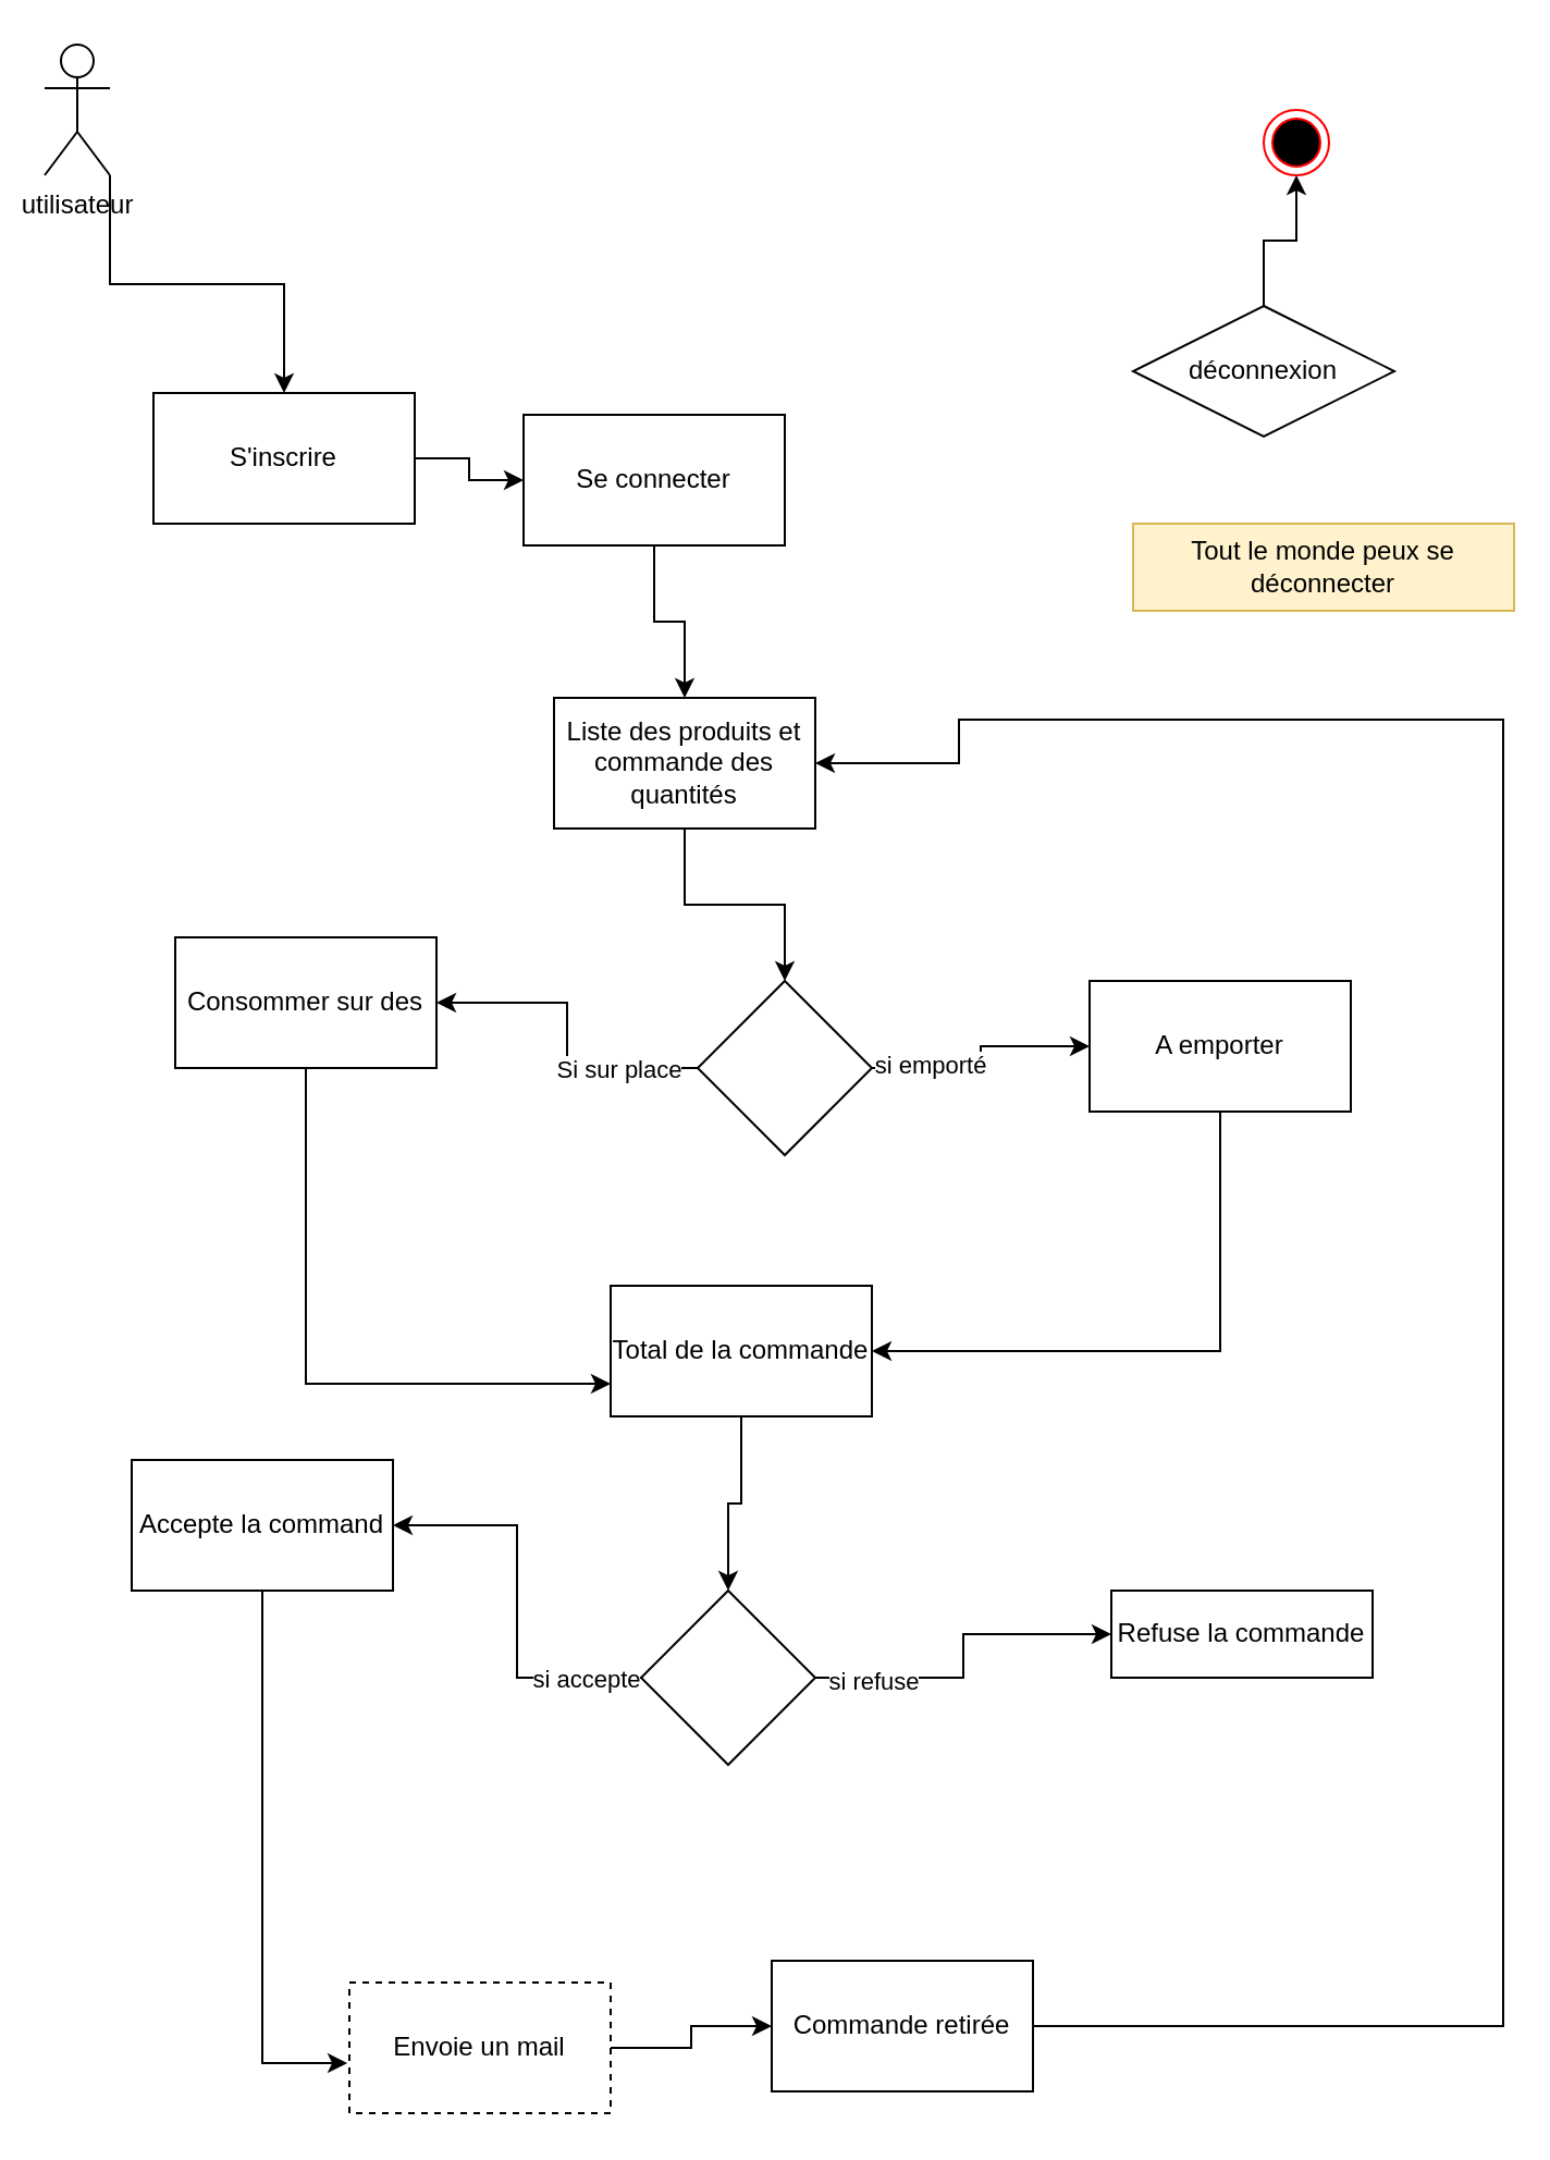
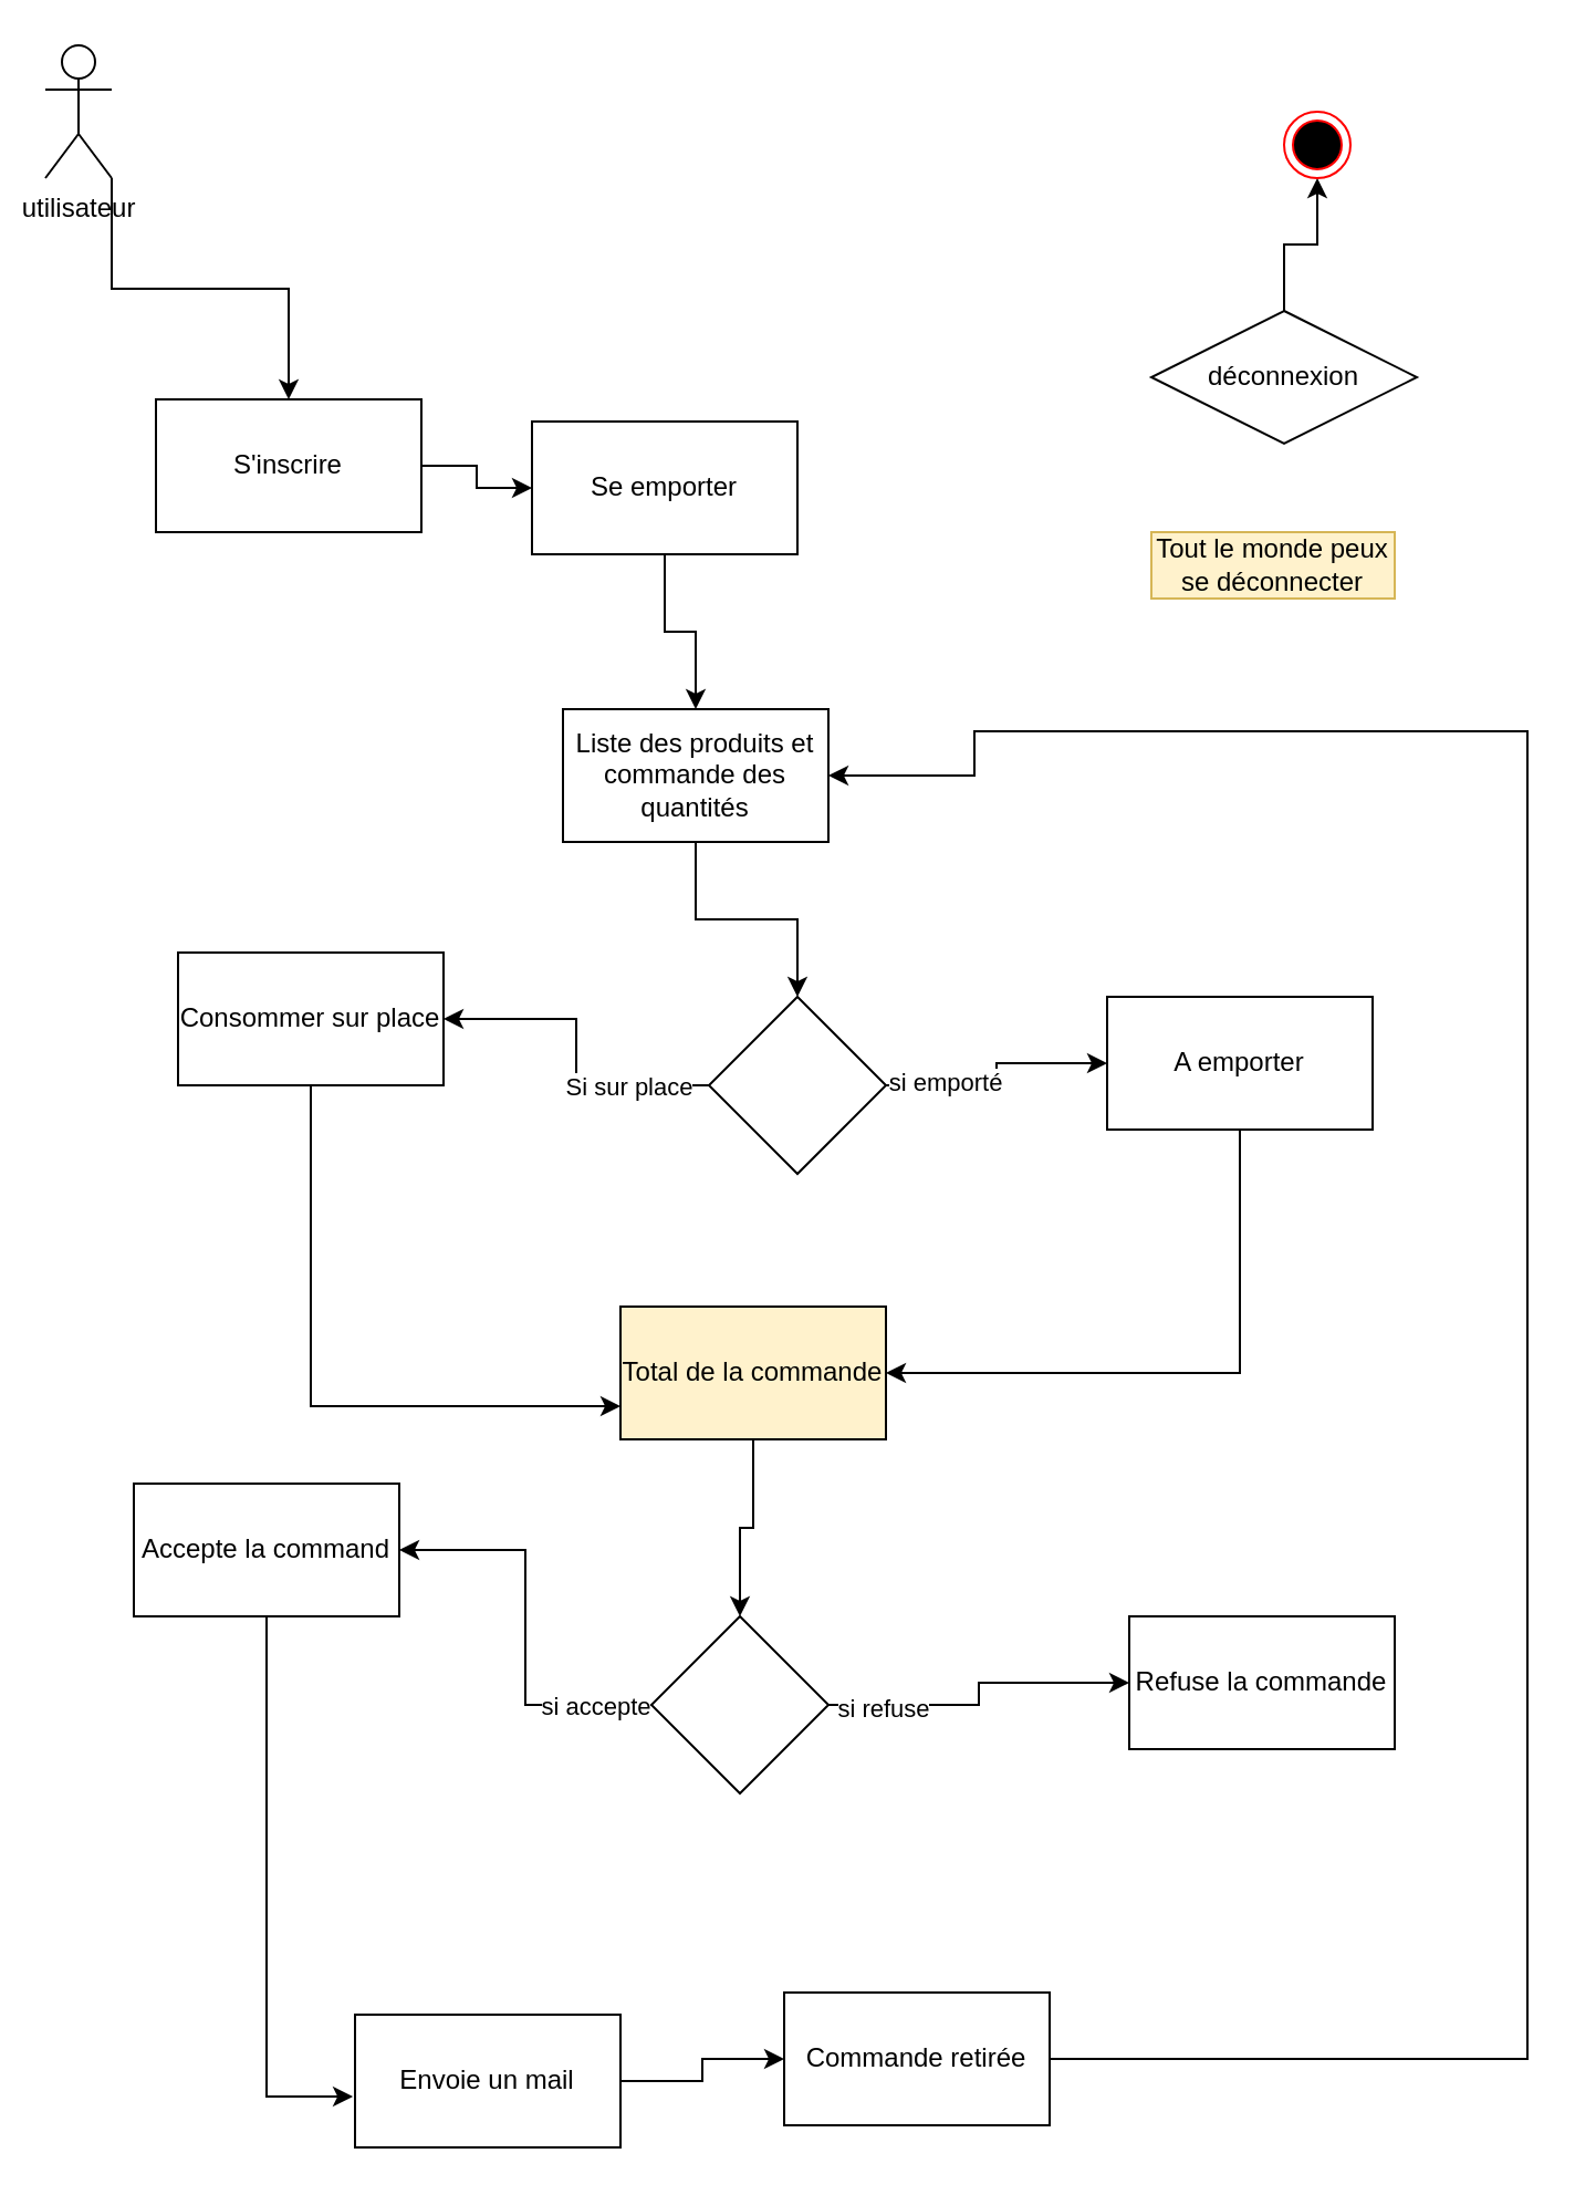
- <mxCell id="3" value="Se connecter" style="rounded=0;whiteSpace=wrap;html=1;" vertex="1" parent="1"><mxGeometry x="240" y="190" width="120" height="60" as="geometry" /></mxCell>
+ <mxCell id="3" value="Se emporter" style="rounded=0;whiteSpace=wrap;html=1;" vertex="1" parent="1"><mxGeometry x="240" y="190" width="120" height="60" as="geometry" /></mxCell>
- <mxCell id="33" value="Tout le monde peux se déconnecter" style="text;html=1;strokeColor=#d6b656;fillColor=#fff2cc;align=center;verticalAlign=middle;whiteSpace=wrap;rounded=0;" vertex="1" parent="1"><mxGeometry x="520" y="240" width="175" height="40" as="geometry" /></mxCell>
+ <mxCell id="33" value="Tout le monde peux se déconnecter" style="text;html=1;strokeColor=#d6b656;fillColor=#fff2cc;align=center;verticalAlign=middle;whiteSpace=wrap;rounded=0;" vertex="1" parent="1"><mxGeometry x="520" y="240" width="110" height="30" as="geometry" /></mxCell>
- <mxCell id="14" value="Consommer sur des" style="rounded=0;whiteSpace=wrap;html=1;" vertex="1" parent="1"><mxGeometry x="80" y="430" width="120" height="60" as="geometry" /></mxCell>
+ <mxCell id="14" value="Consommer sur place" style="rounded=0;whiteSpace=wrap;html=1;" vertex="1" parent="1"><mxGeometry x="80" y="430" width="120" height="60" as="geometry" /></mxCell>
- <mxCell id="18" value="&lt;div&gt;Total de la commande&lt;/div&gt;" style="rounded=0;whiteSpace=wrap;html=1;" vertex="1" parent="1"><mxGeometry x="280" y="590" width="120" height="60" as="geometry" /></mxCell>
+ <mxCell id="18" value="&lt;div&gt;Total de la commande&lt;/div&gt;" style="rounded=0;whiteSpace=wrap;html=1;fillColor=#fff2cc;" vertex="1" parent="1"><mxGeometry x="280" y="590" width="120" height="60" as="geometry" /></mxCell>
- <mxCell id="25" value="Refuse la commande" style="rounded=0;whiteSpace=wrap;html=1;" vertex="1" parent="1"><mxGeometry x="510" y="730" width="120" height="40" as="geometry" /></mxCell>
+ <mxCell id="25" value="Refuse la commande" style="rounded=0;whiteSpace=wrap;html=1;" vertex="1" parent="1"><mxGeometry x="510" y="730" width="120" height="60" as="geometry" /></mxCell>
- <mxCell id="27" value="Envoie un mail" style="rounded=0;whiteSpace=wrap;html=1;dashed=1;" vertex="1" parent="1"><mxGeometry x="160" y="910" width="120" height="60" as="geometry" /></mxCell>
+ <mxCell id="27" value="Envoie un mail" style="rounded=0;whiteSpace=wrap;html=1;" vertex="1" parent="1"><mxGeometry x="160" y="910" width="120" height="60" as="geometry" /></mxCell>
